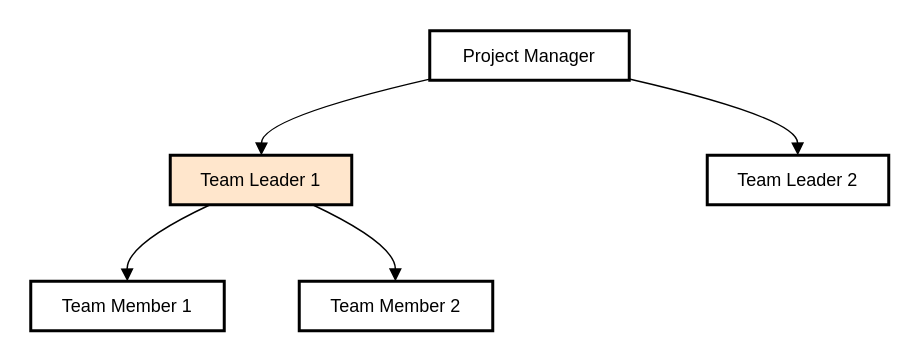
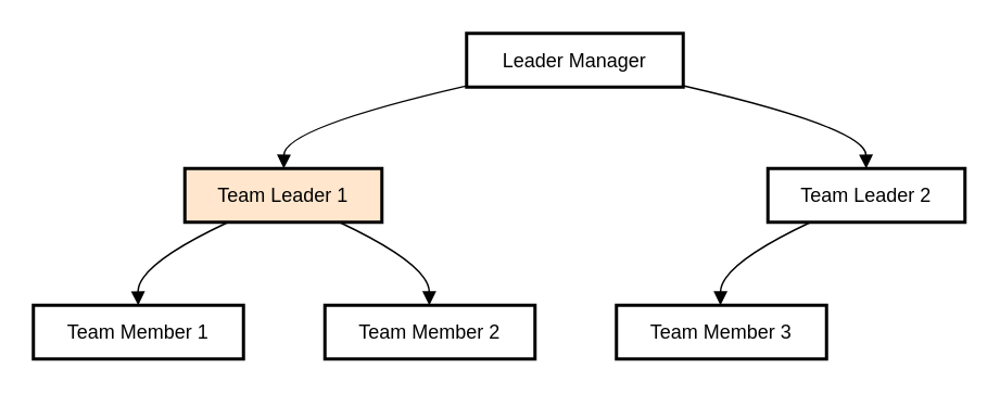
- <mxCell id="2" value="Project Manager" style="whiteSpace=wrap;strokeWidth=2;" vertex="1" parent="1"><mxGeometry x="286" width="133" height="33" as="geometry" y="20" /></mxCell>
+ <mxCell id="2" value="Leader Manager" style="whiteSpace=wrap;strokeWidth=2;" vertex="1" parent="1"><mxGeometry x="286" width="133" height="33" as="geometry" y="20" /></mxCell>
+ <mxCell id="12" value="" style="curved=1;startArrow=none;endArrow=block;exitX=0.203;exitY=1.024;entryX=0.495;entryY=-0.006;" edge="1" parent="1" source="4" target="7"><mxGeometry relative="1" as="geometry"><Array as="points"><mxPoint x="442" y="162" /></Array></mxGeometry></mxCell>
+ <mxCell id="7" value="Team Member 3" style="whiteSpace=wrap;strokeWidth=2;" vertex="1" parent="1"><mxGeometry x="378" y="187" width="129" height="33" as="geometry" /></mxCell>
